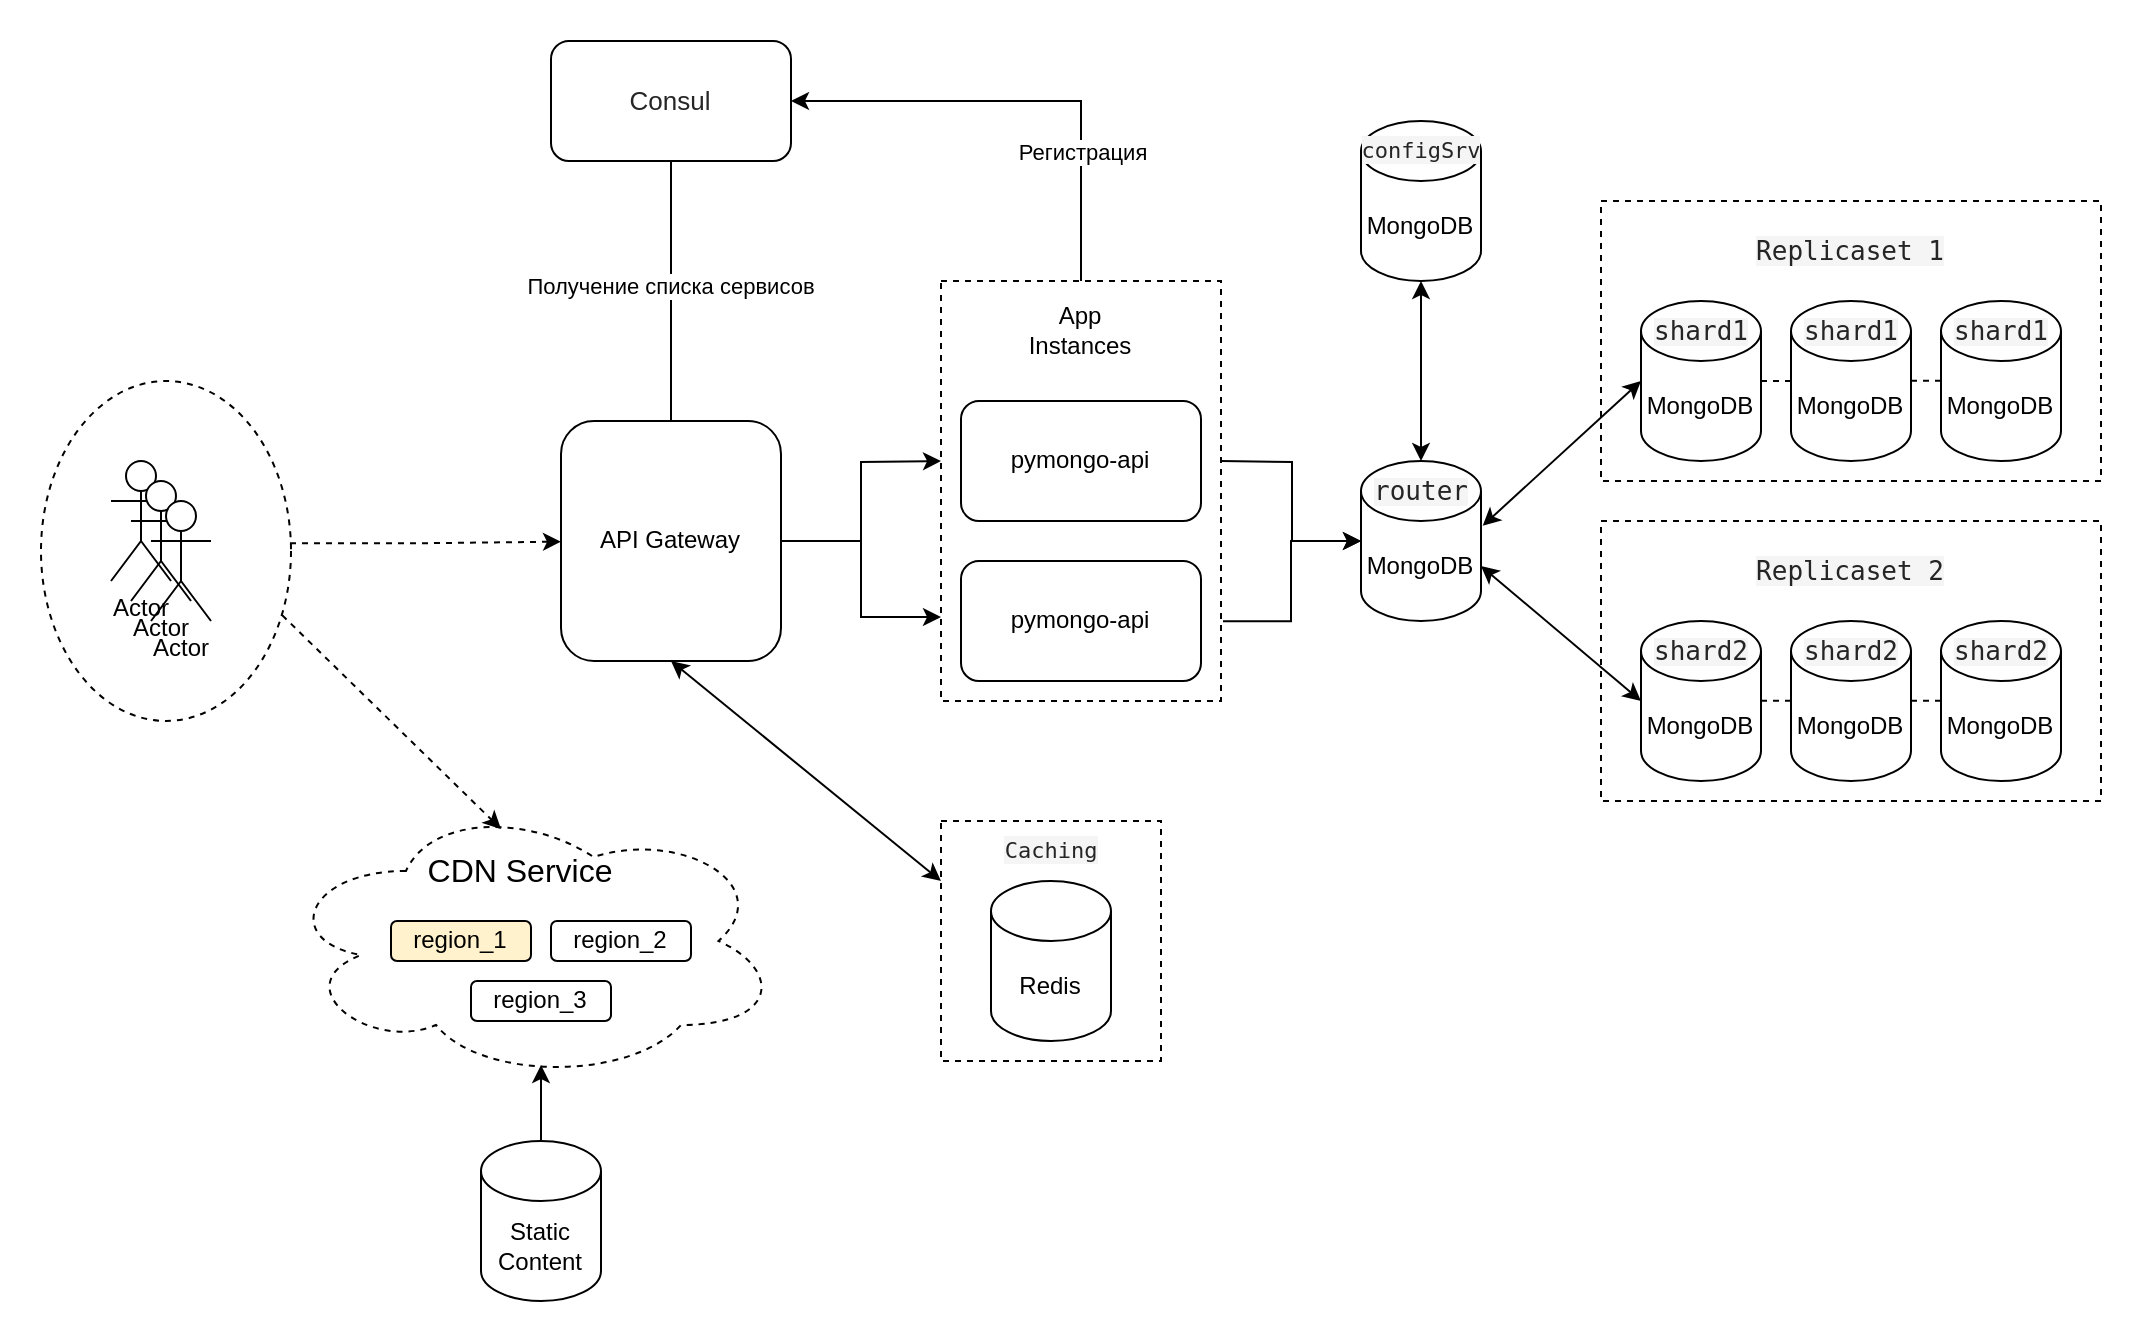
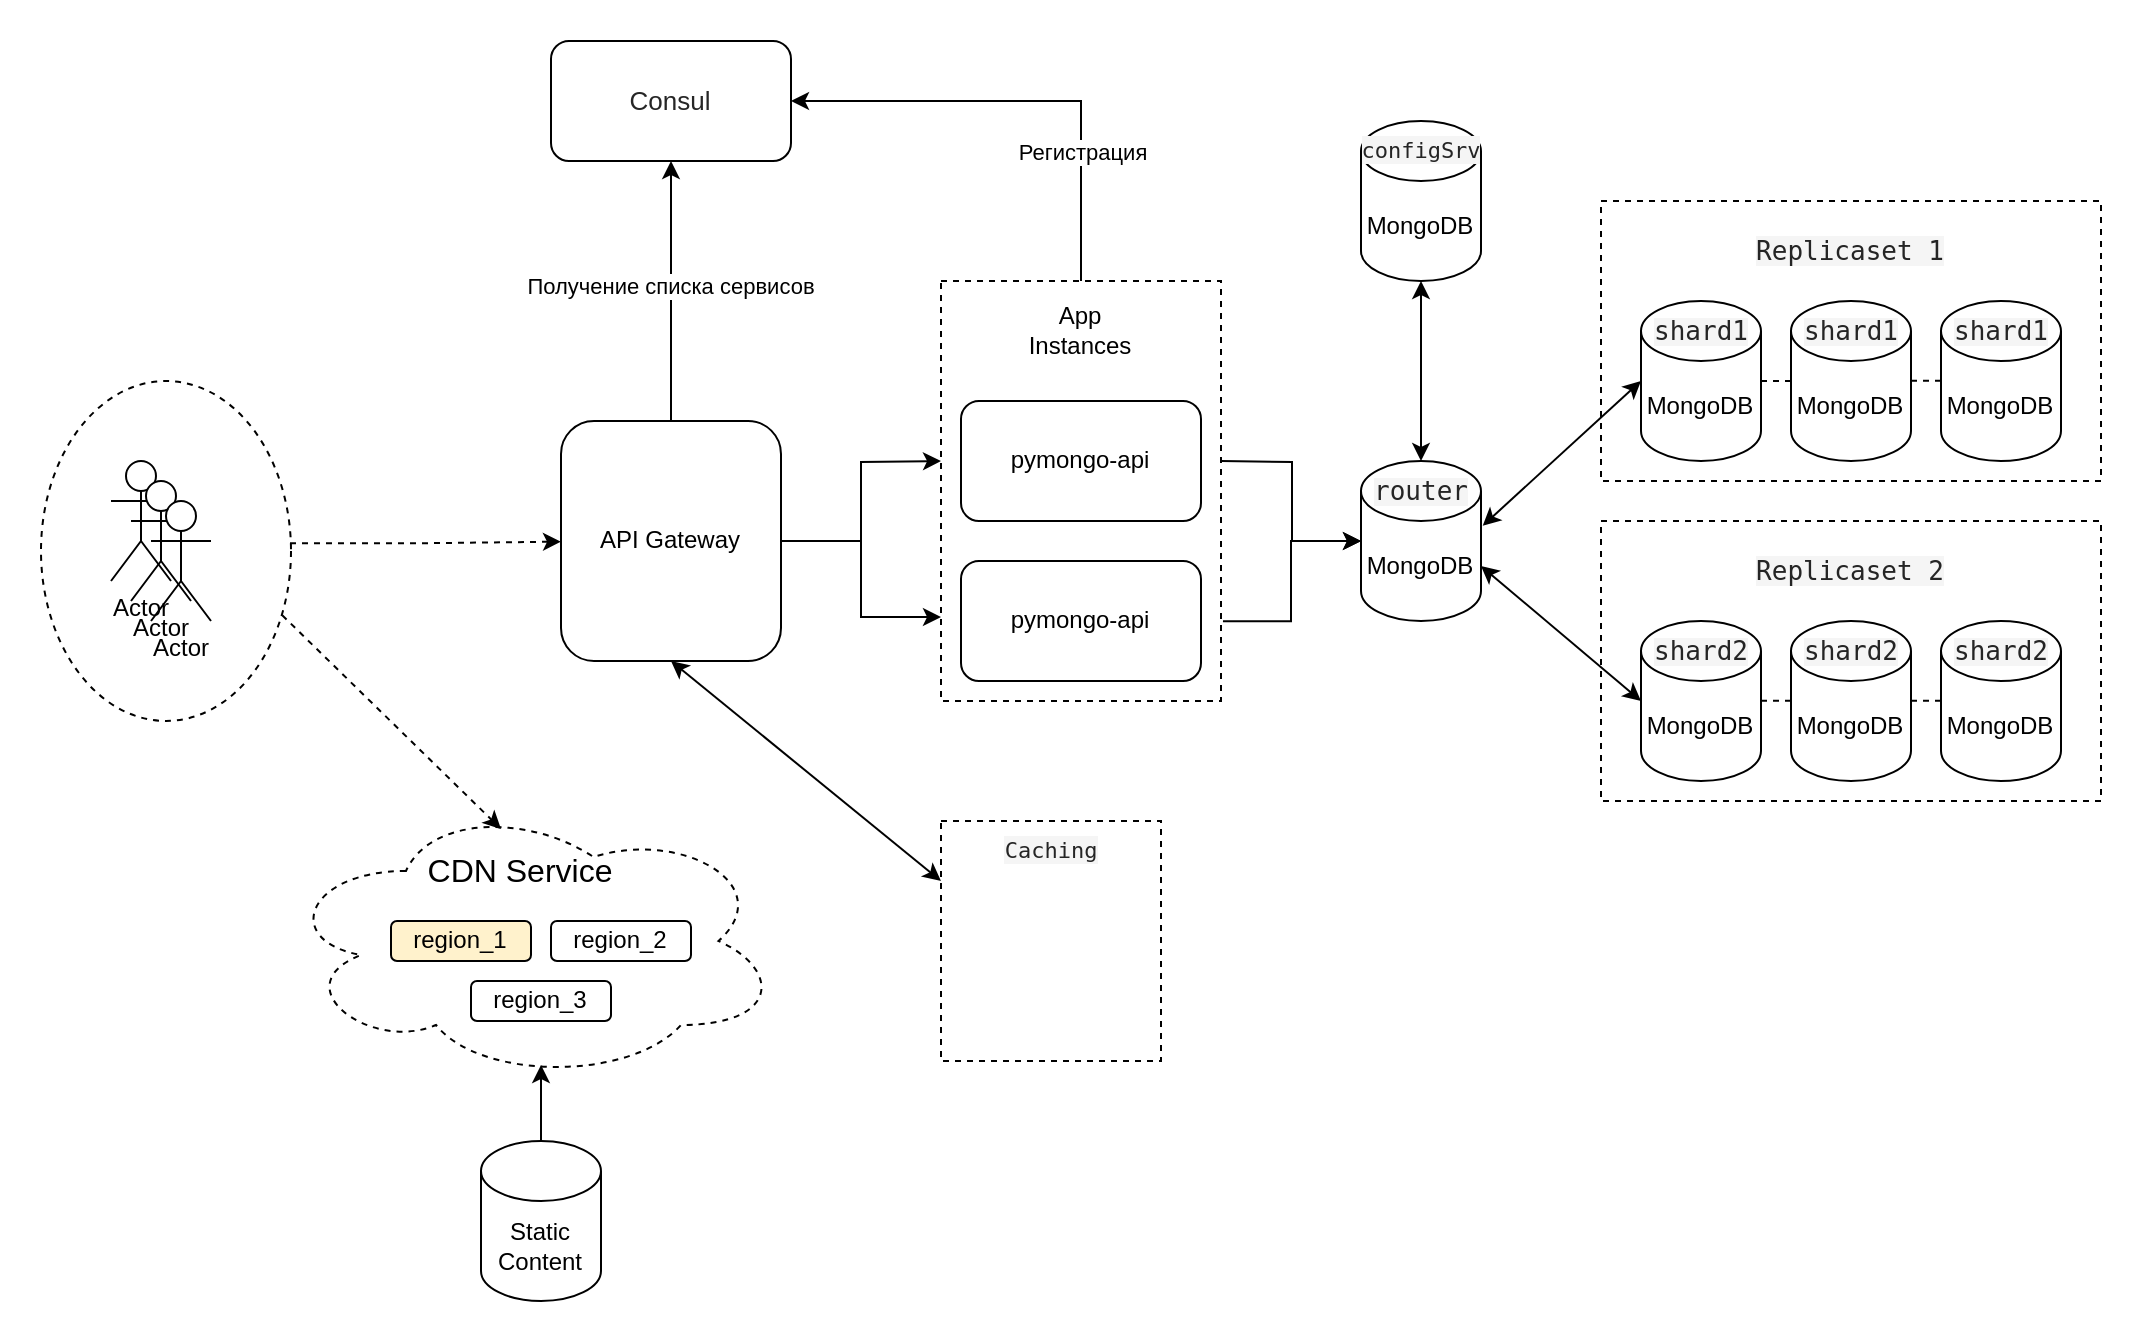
- <mxCell id="42" style="edgeStyle=orthogonalEdgeStyle;rounded=0;orthogonalLoop=1;jettySize=auto;html=1;entryX=0.5;entryY=1;entryDx=0;entryDy=0;endArrow=none;" parent="1" source="44" target="48" edge="1"><mxGeometry relative="1" as="geometry" /></mxCell>
+ <mxCell id="42" style="edgeStyle=orthogonalEdgeStyle;rounded=0;orthogonalLoop=1;jettySize=auto;html=1;entryX=0.5;entryY=1;entryDx=0;entryDy=0;" parent="1" source="44" target="48" edge="1"><mxGeometry relative="1" as="geometry" /></mxCell>
- <mxCell id="36" value="Redis" style="shape=cylinder3;whiteSpace=wrap;html=1;boundedLbl=1;backgroundOutline=1;size=15;" parent="1" vertex="1"><mxGeometry x="495" y="440" width="60" height="80" as="geometry" /></mxCell>
